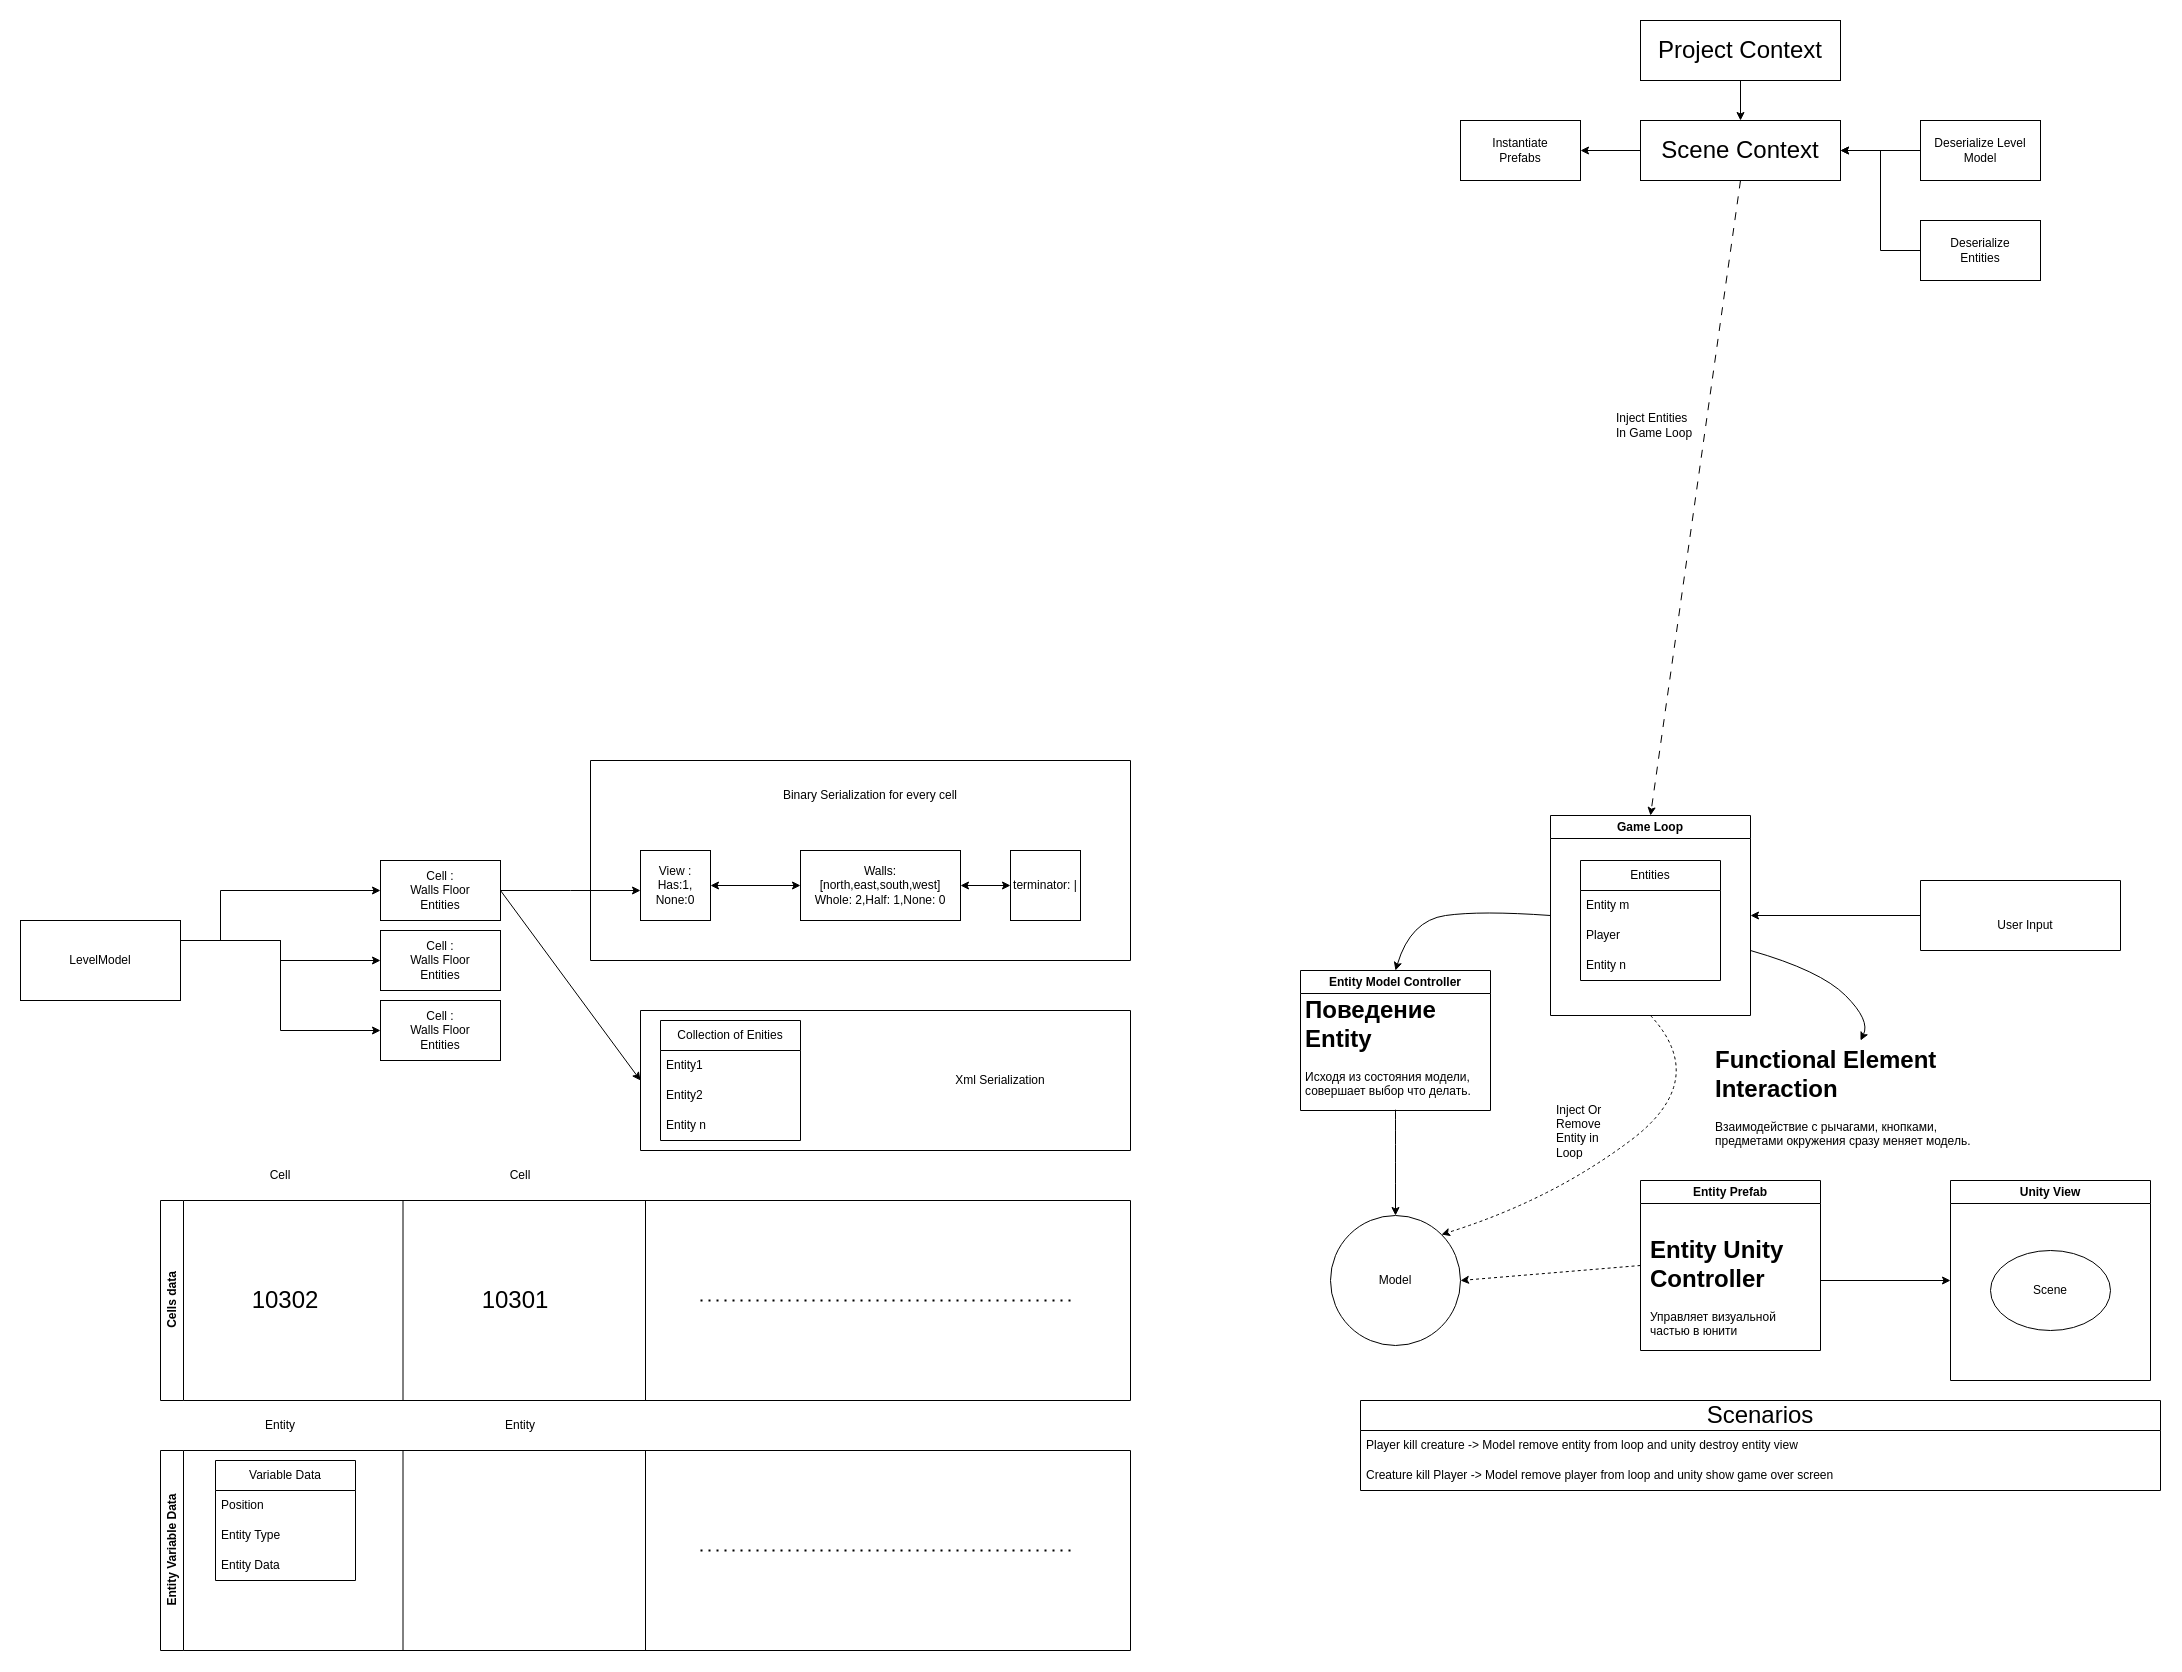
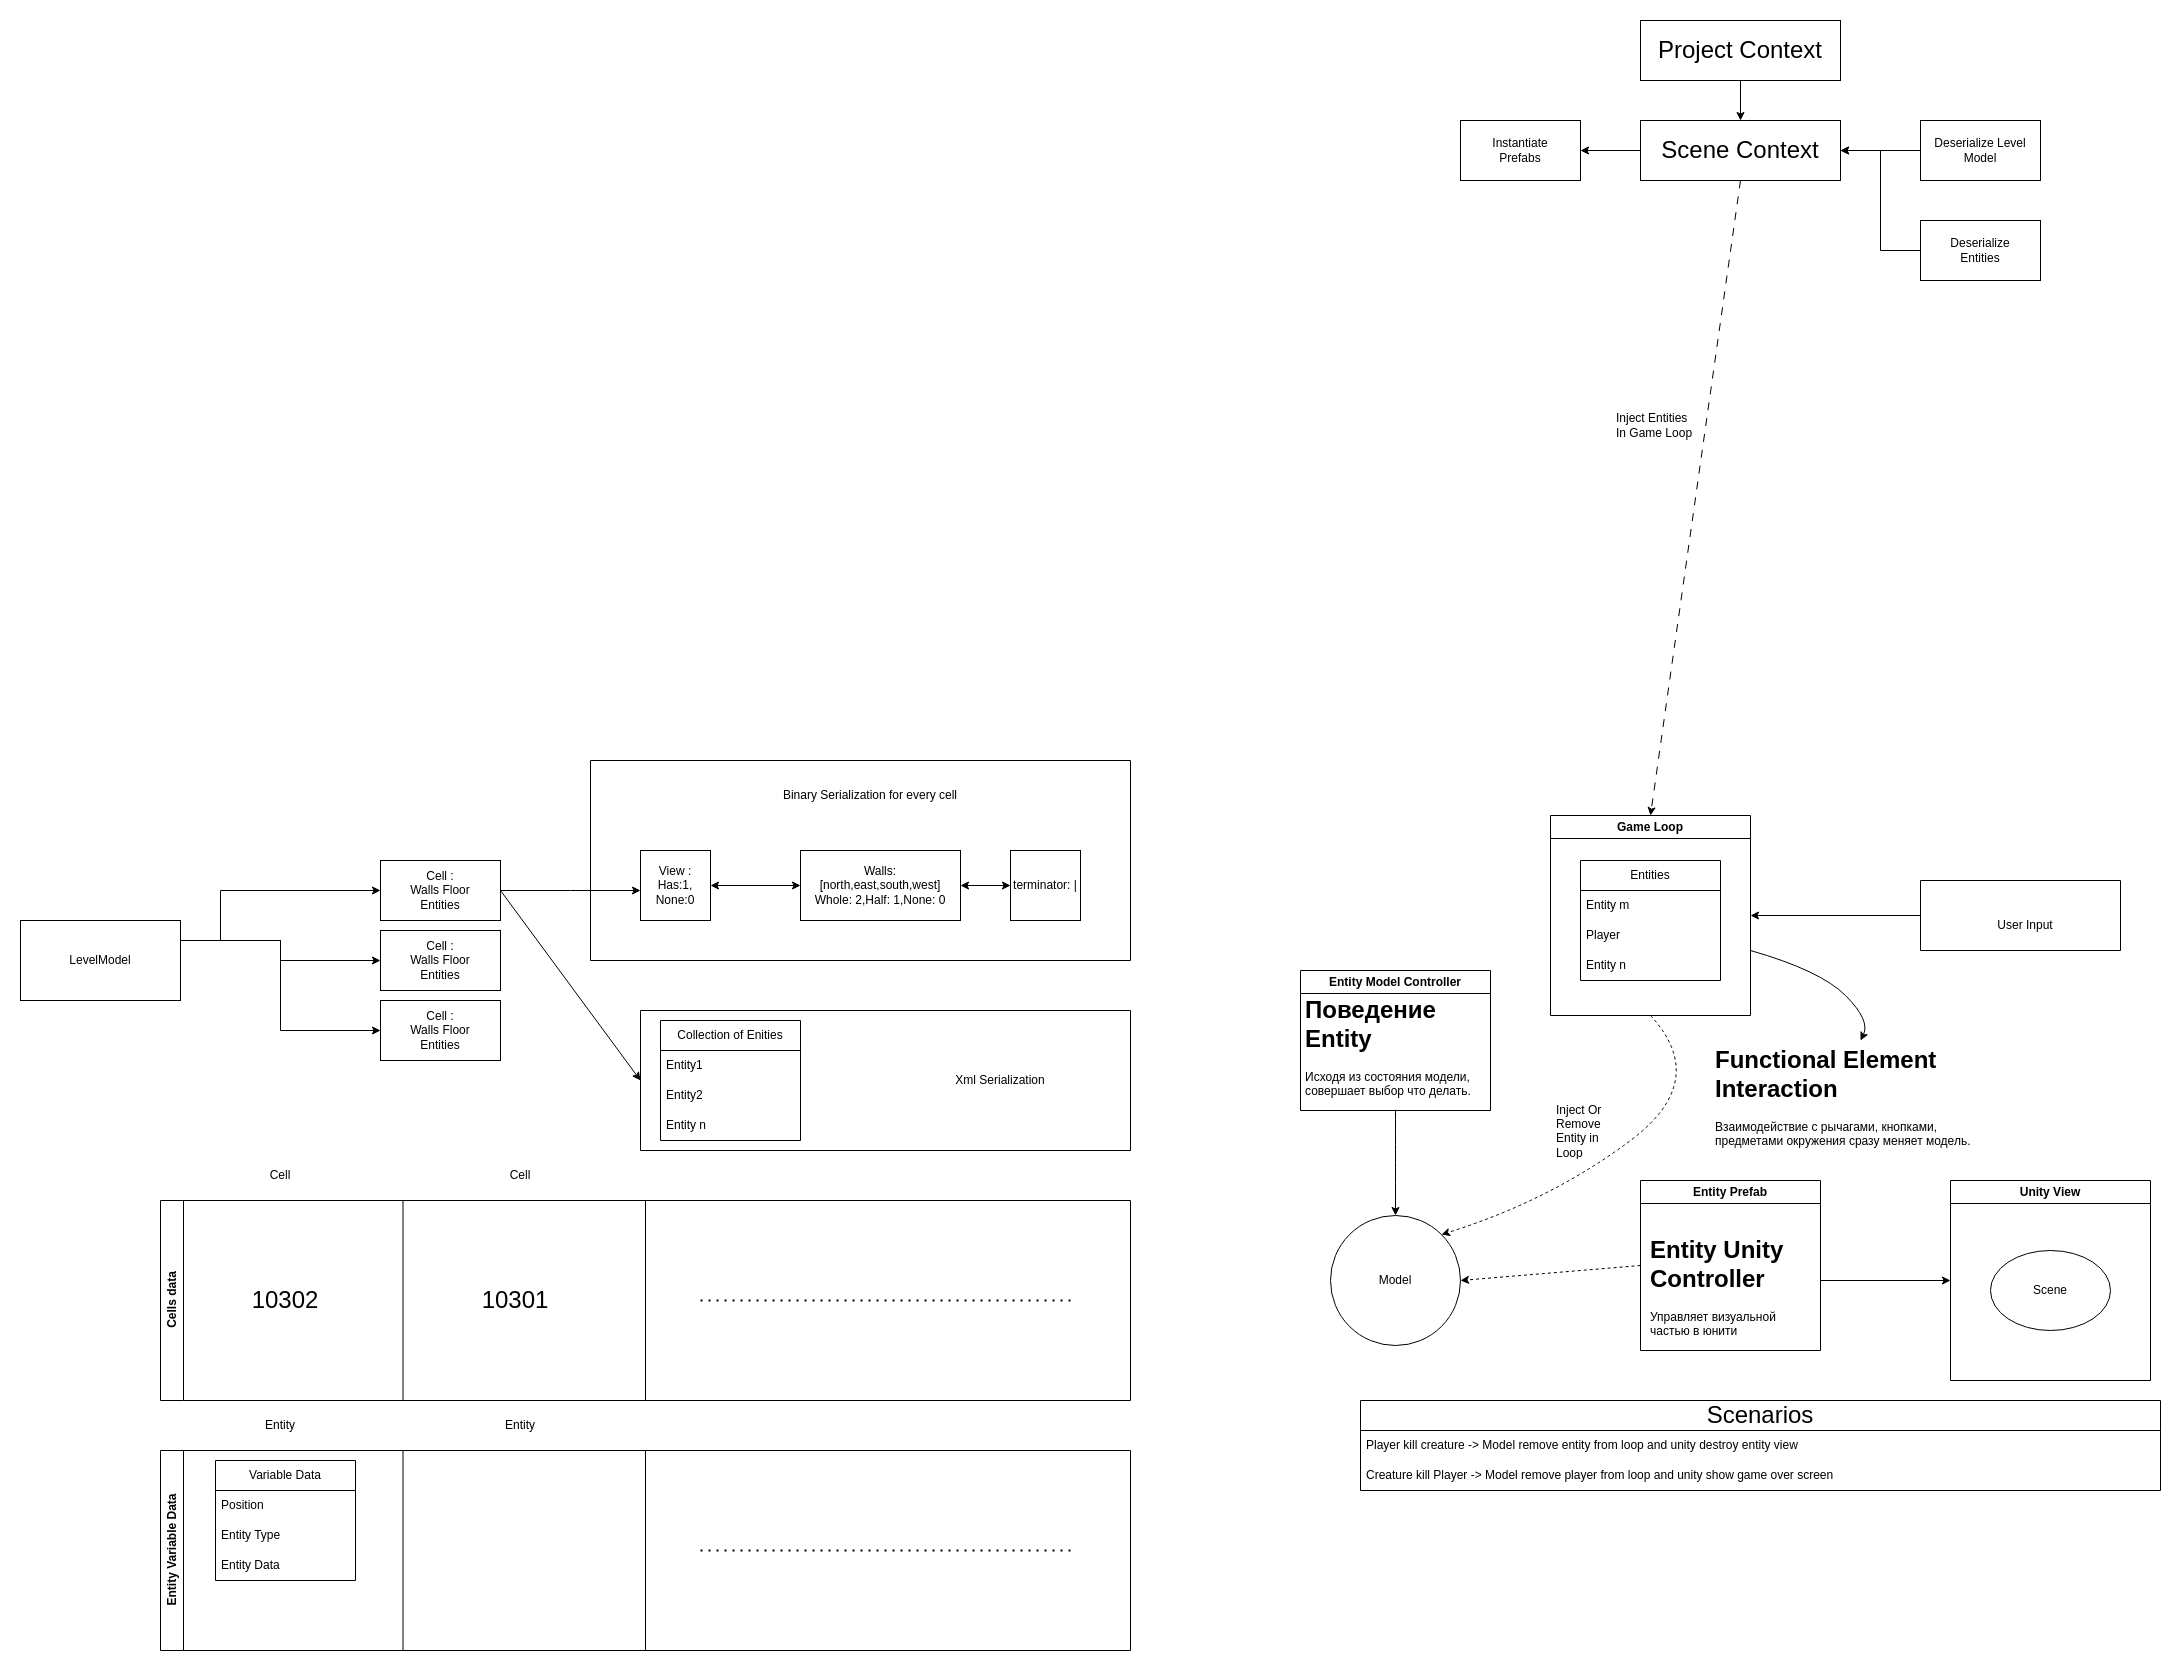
- <mxCell id="71" value="" style="curved=1;endArrow=classic;html=1;rounded=0;entryX=0.5;entryY=0;entryDx=0;entryDy=0;exitX=0;exitY=0.5;exitDx=0;exitDy=0;" edge="1" parent="1" source="52" target="72"><mxGeometry width="50" height="50" relative="1" as="geometry"><mxPoint x="1550" y="915" as="sourcePoint" /><mxPoint x="1395" y="1215" as="targetPoint" /><Array as="points"><mxPoint x="1480" y="910" /><mxPoint x="1410" y="920" /></Array></mxGeometry></mxCell>
